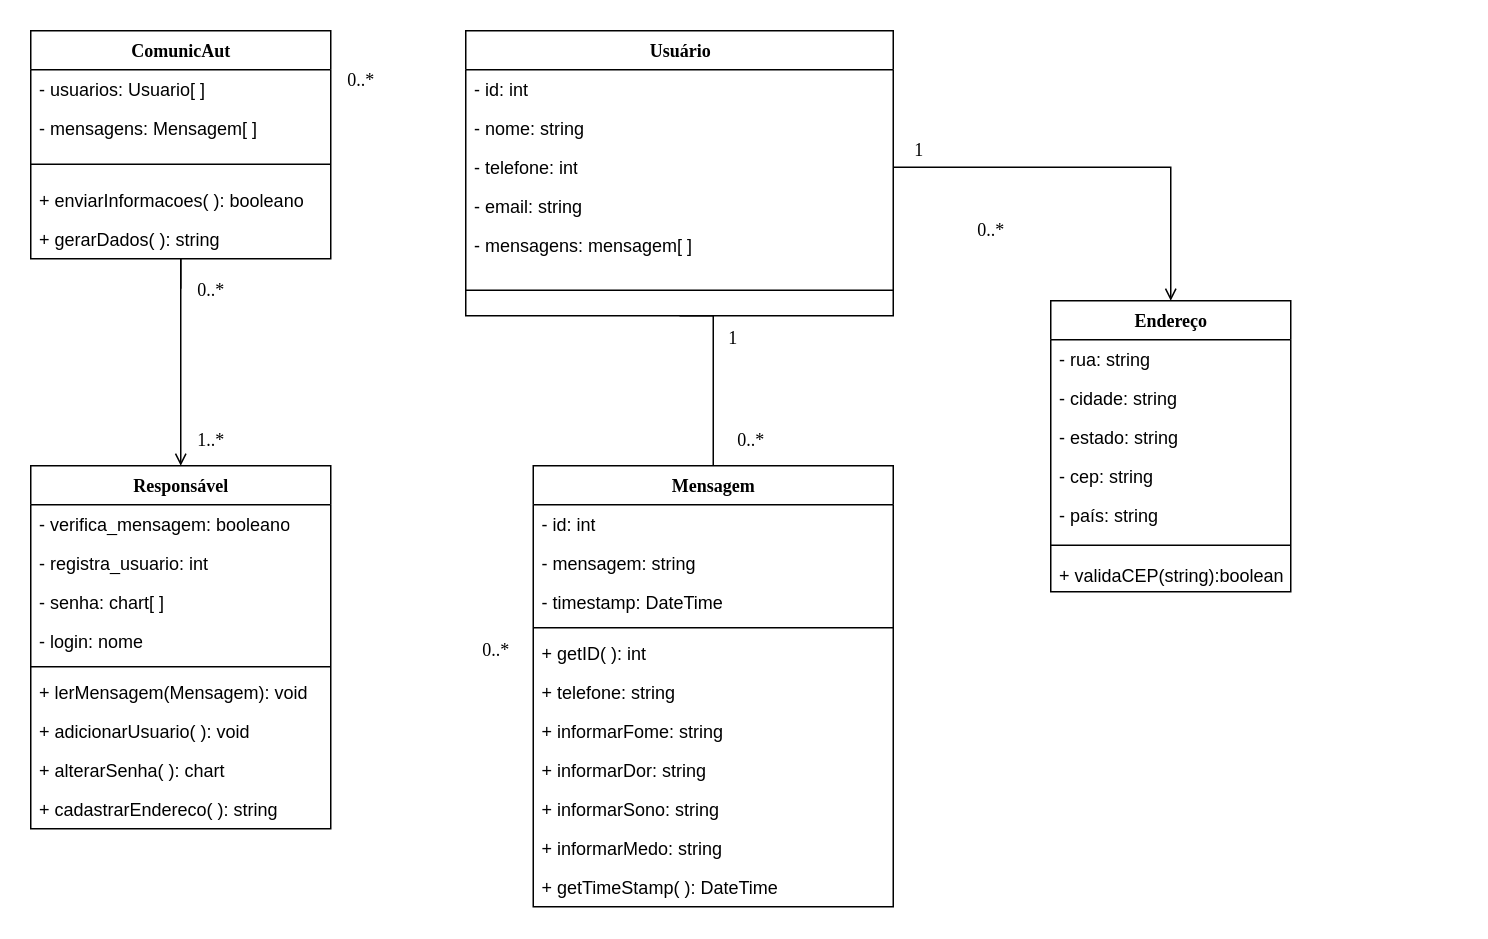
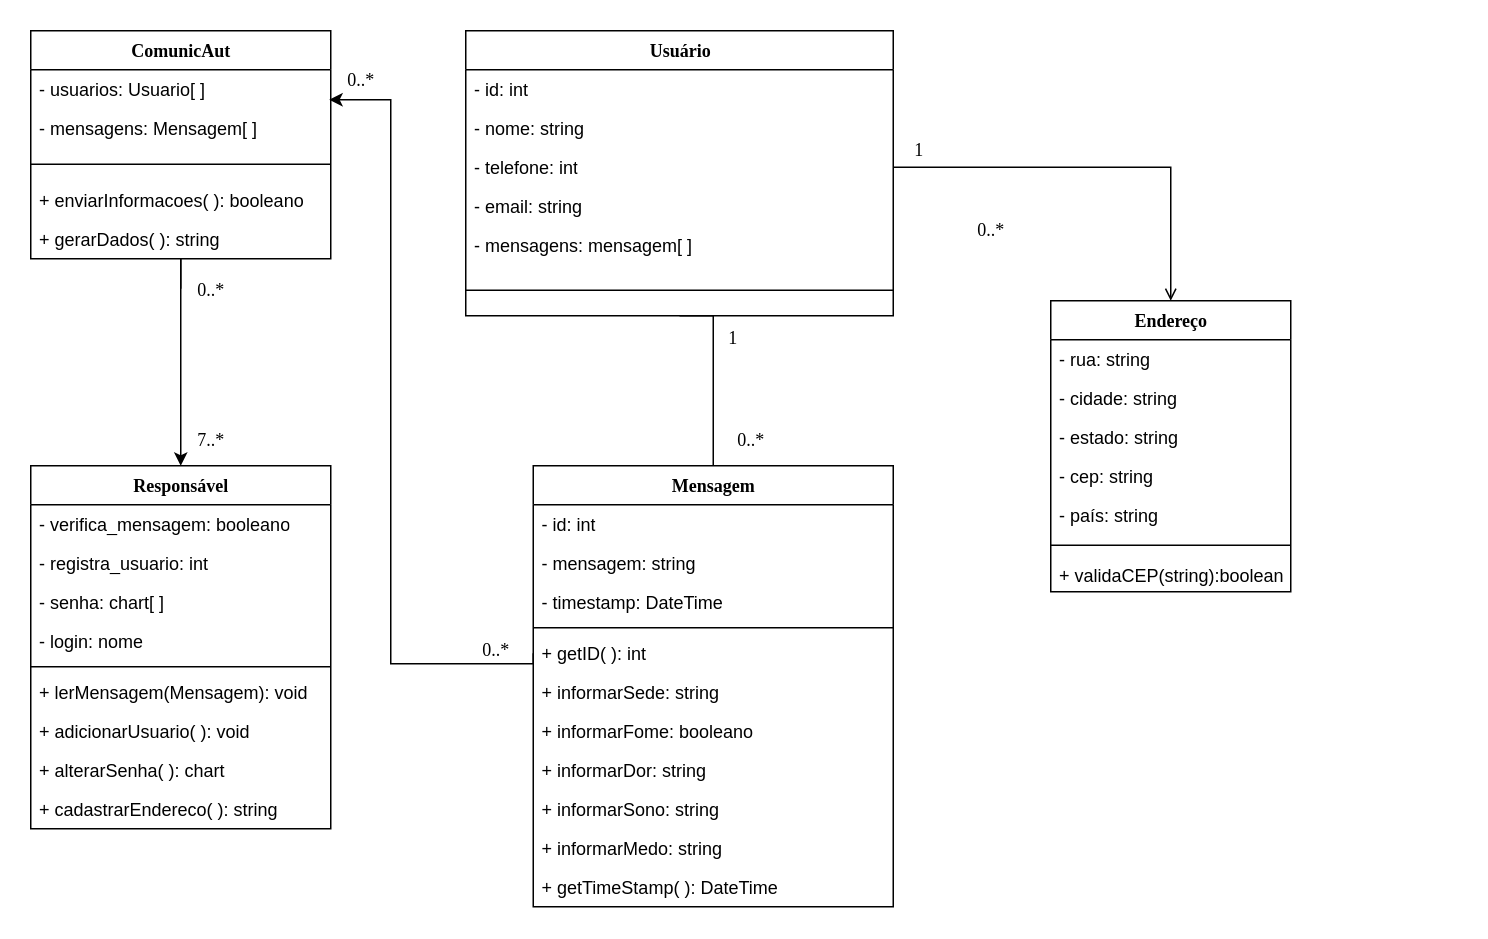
+ <mxCell id="50" style="edgeStyle=orthogonalEdgeStyle;rounded=0;orthogonalLoop=1;jettySize=auto;html=1;entryX=0.995;entryY=0.769;entryDx=0;entryDy=0;entryPerimeter=0;exitX=0;exitY=0.5;exitDx=0;exitDy=0;" edge="1" parent="1" source="41" target="30"><mxGeometry relative="1" as="geometry"><mxPoint x="290" y="480" as="sourcePoint" /><Array as="points"><mxPoint x="355" y="442" /><mxPoint x="260" y="442" /><mxPoint x="260" y="66" /></Array></mxGeometry></mxCell>
- <mxCell id="56" value="1..*" style="text;html=1;resizable=0;points=[];align=center;verticalAlign=middle;labelBackgroundColor=#ffffff;fontSize=12;fontFamily=Verdana" vertex="1" connectable="0" parent="1"><mxGeometry x="450" y="290" as="geometry"><mxPoint x="-311" y="2" as="offset" /></mxGeometry></mxCell>
+ <mxCell id="56" value="7..*" style="text;html=1;resizable=0;points=[];align=center;verticalAlign=middle;labelBackgroundColor=#ffffff;fontSize=12;fontFamily=Verdana" vertex="1" connectable="0" parent="1"><mxGeometry x="450" y="290" as="geometry"><mxPoint x="-311" y="2" as="offset" /></mxGeometry></mxCell>
- <mxCell id="28" style="edgeStyle=orthogonalEdgeStyle;rounded=0;orthogonalLoop=1;jettySize=auto;html=1;exitX=0.5;exitY=1;exitDx=0;exitDy=0;entryX=0.5;entryY=0;entryDx=0;entryDy=0;endArrow=open;" edge="1" parent="1" source="29" target="2"><mxGeometry relative="1" as="geometry" /></mxCell>
+ <mxCell id="28" style="edgeStyle=orthogonalEdgeStyle;rounded=0;orthogonalLoop=1;jettySize=auto;html=1;exitX=0.5;exitY=1;exitDx=0;exitDy=0;entryX=0.5;entryY=0;entryDx=0;entryDy=0;" edge="1" parent="1" source="29" target="2"><mxGeometry relative="1" as="geometry" /></mxCell>
- <mxCell id="42" value="+ telefone: string" style="text;html=1;strokeColor=none;fillColor=none;align=left;verticalAlign=top;spacingLeft=4;spacingRight=4;whiteSpace=wrap;overflow=hidden;rotatable=0;points=[[0,0.5],[1,0.5]];portConstraint=eastwest;" vertex="1" parent="36"><mxGeometry y="138" width="240" height="26" as="geometry" /></mxCell>
+ <mxCell id="42" value="+ informarSede: string" style="text;html=1;strokeColor=none;fillColor=none;align=left;verticalAlign=top;spacingLeft=4;spacingRight=4;whiteSpace=wrap;overflow=hidden;rotatable=0;points=[[0,0.5],[1,0.5]];portConstraint=eastwest;" vertex="1" parent="36"><mxGeometry y="138" width="240" height="26" as="geometry" /></mxCell>
- <mxCell id="43" value="+ informarFome: string" style="text;html=1;strokeColor=none;fillColor=none;align=left;verticalAlign=top;spacingLeft=4;spacingRight=4;whiteSpace=wrap;overflow=hidden;rotatable=0;points=[[0,0.5],[1,0.5]];portConstraint=eastwest;" vertex="1" parent="36"><mxGeometry y="164" width="240" height="26" as="geometry" /></mxCell>
+ <mxCell id="43" value="+ informarFome: booleano" style="text;html=1;strokeColor=none;fillColor=none;align=left;verticalAlign=top;spacingLeft=4;spacingRight=4;whiteSpace=wrap;overflow=hidden;rotatable=0;points=[[0,0.5],[1,0.5]];portConstraint=eastwest;" vertex="1" parent="36"><mxGeometry y="164" width="240" height="26" as="geometry" /></mxCell>
